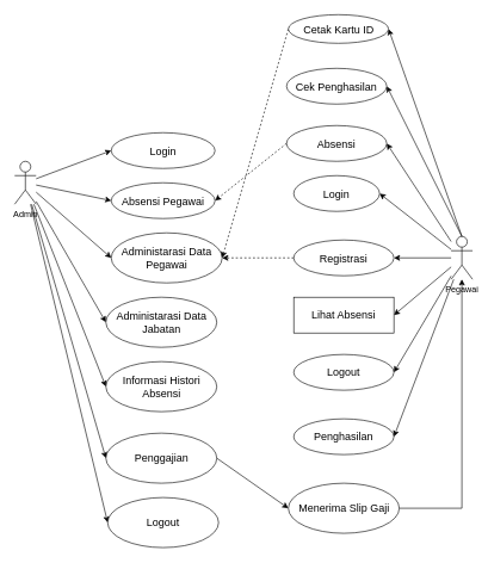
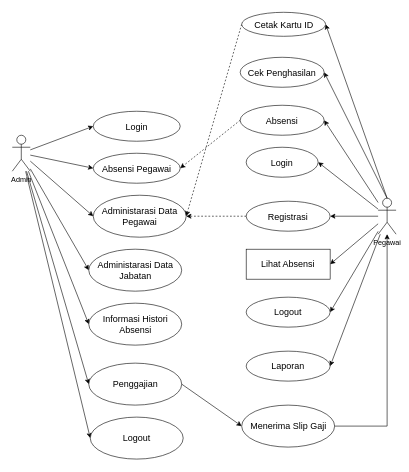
- <mxCell id="34" value="&lt;font style=&quot;font-size: 15px&quot;&gt;&lt;span style=&quot;font-weight: normal&quot;&gt;Penghasilan&lt;/span&gt;&lt;/font&gt;" style="ellipse;whiteSpace=wrap;html=1;fontStyle=1" vertex="1" parent="1"><mxGeometry x="410" y="585" width="140" height="50" as="geometry" /></mxCell>
+ <mxCell id="34" value="&lt;font style=&quot;font-size: 15px&quot;&gt;&lt;span style=&quot;font-weight: normal&quot;&gt;Laporan&lt;/span&gt;&lt;/font&gt;" style="ellipse;whiteSpace=wrap;html=1;fontStyle=1" vertex="1" parent="1"><mxGeometry x="410" y="585" width="140" height="50" as="geometry" /></mxCell>
